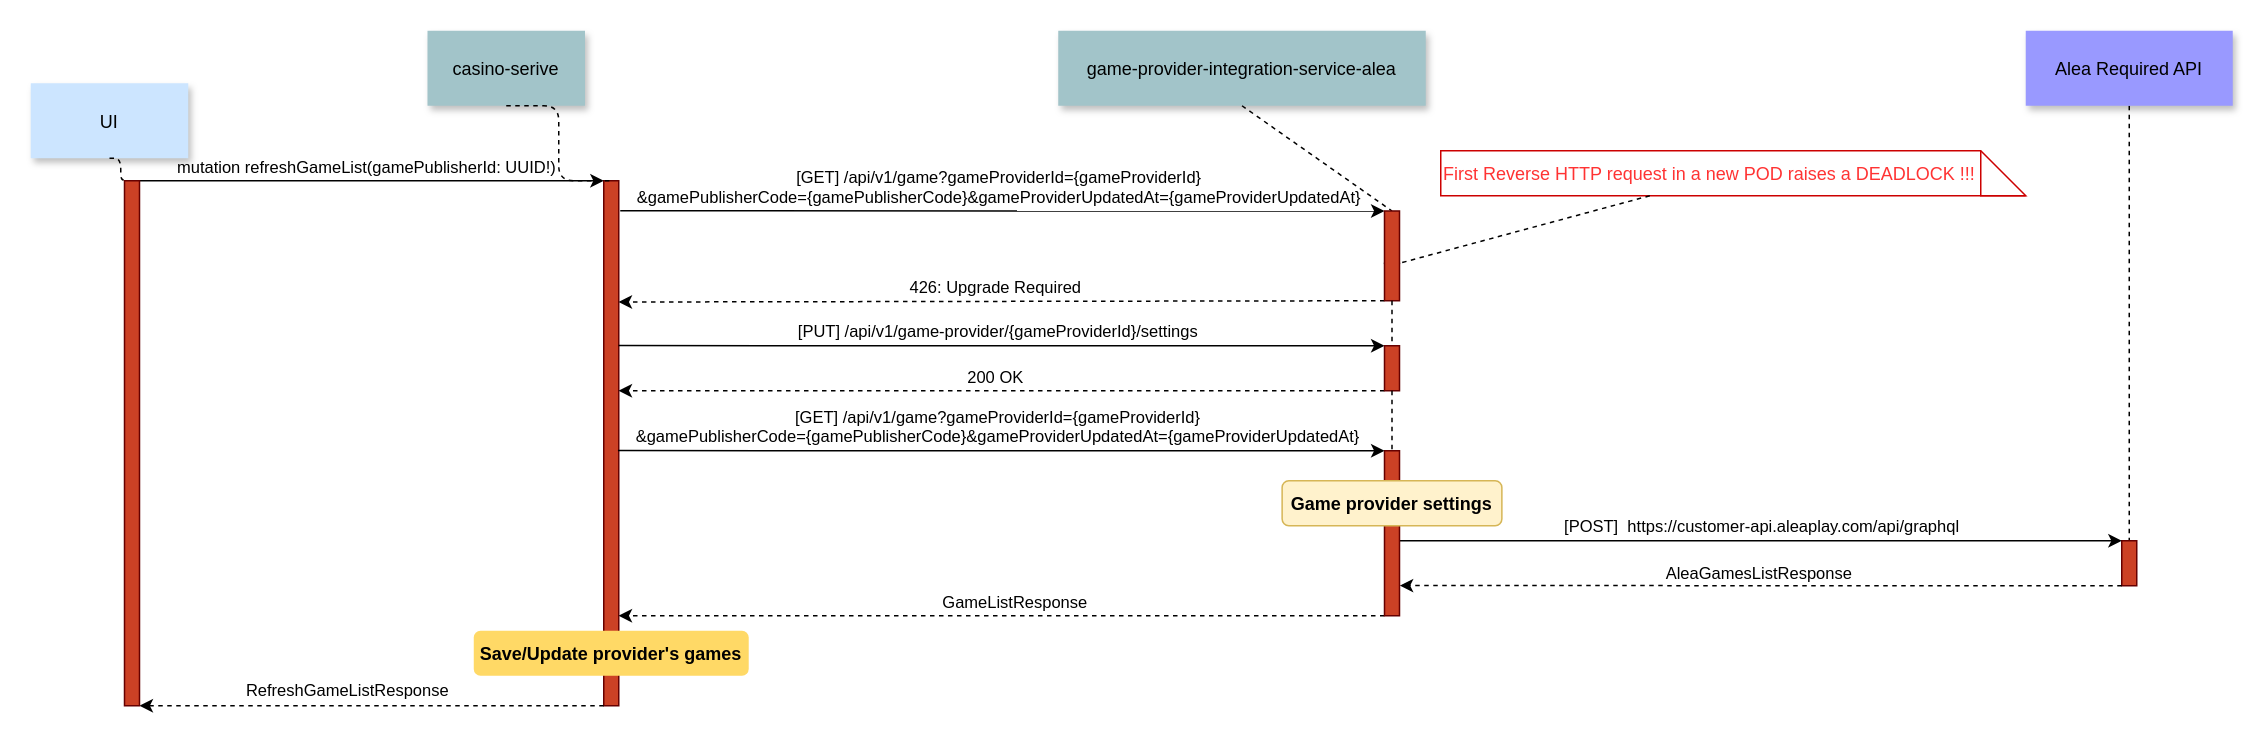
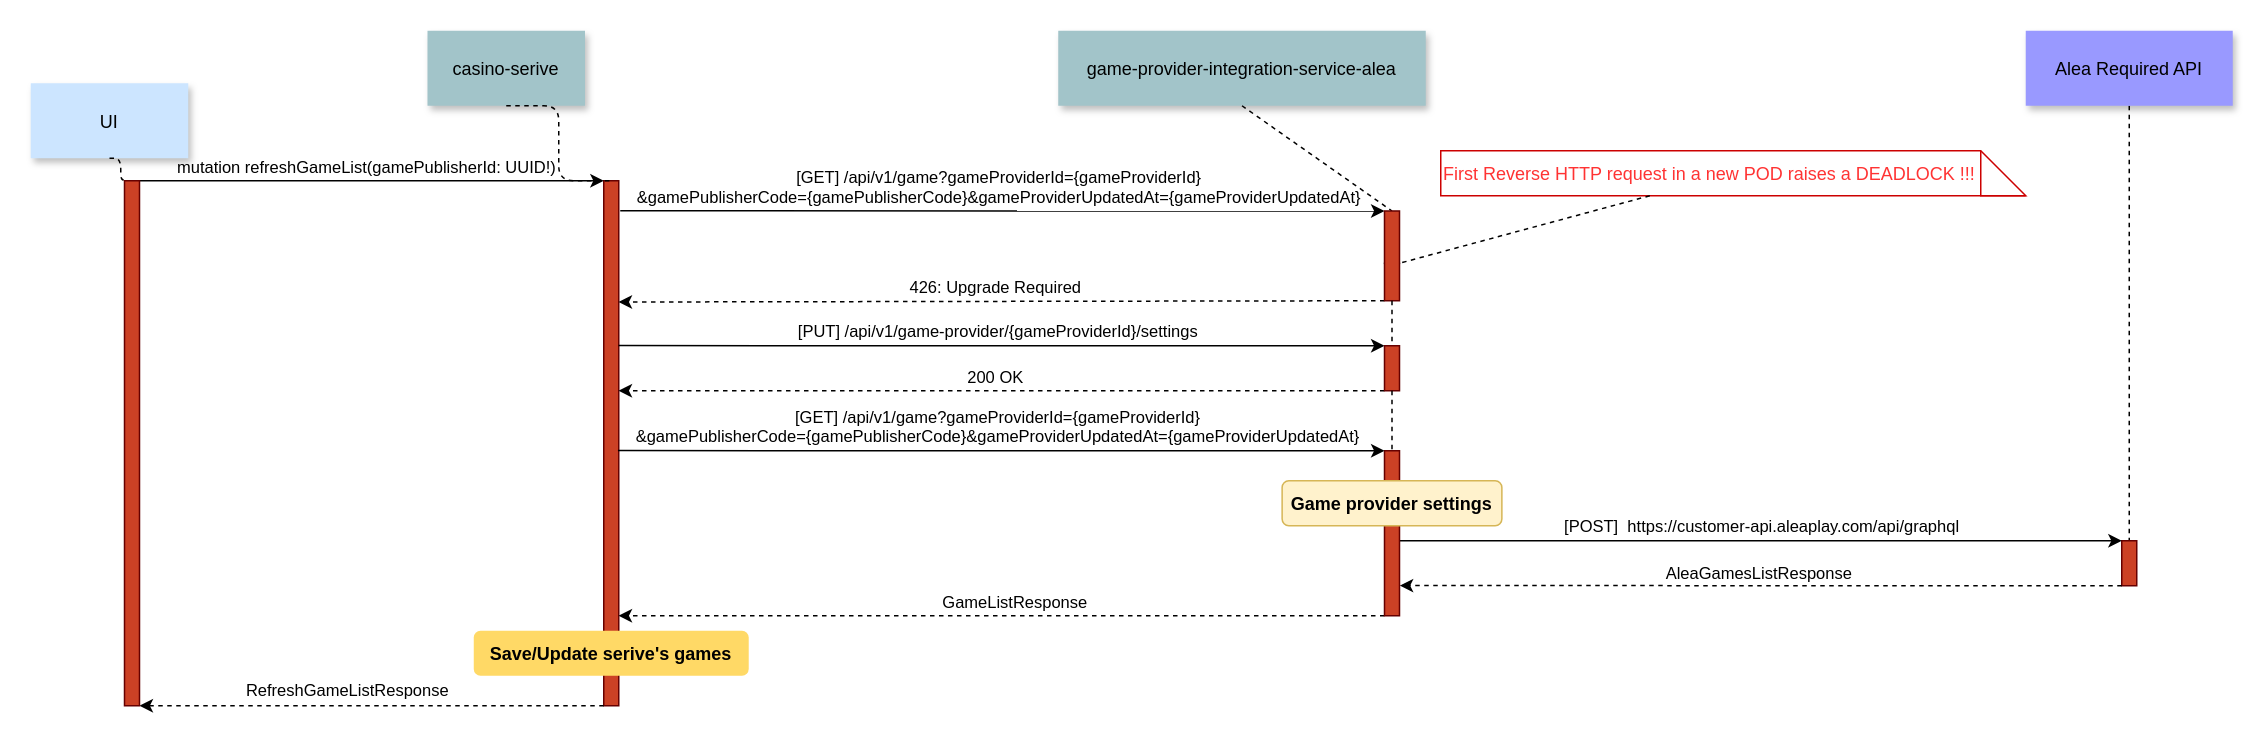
- <mxCell id="24" value="Save/Update provider's games" style="rounded=1;fontStyle=1;fillColor=#FFD966;strokeColor=none" vertex="1" parent="1"><mxGeometry x="315.34" y="420" width="183.31" height="30" as="geometry" /></mxCell>
+ <mxCell id="24" value="Save/Update serive's games" style="rounded=1;fontStyle=1;fillColor=#FFD966;strokeColor=none" vertex="1" parent="1"><mxGeometry x="315.34" y="420" width="183.31" height="30" as="geometry" /></mxCell>
